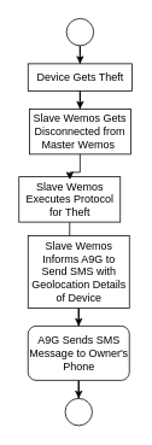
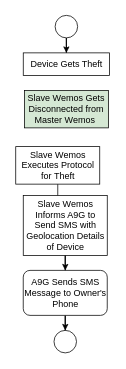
- <mxCell id="4" style="edgeStyle=orthogonalEdgeStyle;rounded=0;orthogonalLoop=1;jettySize=auto;html=1;" edge="1" parent="1" source="5" target="6"><mxGeometry relative="1" as="geometry" /></mxCell>
- <mxCell id="6" value="Slave Wemos Gets Disconnected from Master Wemos&amp;nbsp;" style="rounded=0;whiteSpace=wrap;html=1;" vertex="1" parent="1"><mxGeometry x="32" y="120" width="112" height="50" as="geometry" /></mxCell>
+ <mxCell id="6" value="Slave Wemos Gets Disconnected from Master Wemos&amp;nbsp;" style="rounded=0;whiteSpace=wrap;html=1;fillColor=#d5e8d4;" vertex="1" parent="1"><mxGeometry x="32" y="120" width="112" height="50" as="geometry" /></mxCell>
- <mxCell id="9" style="edgeStyle=orthogonalEdgeStyle;rounded=0;orthogonalLoop=1;jettySize=auto;html=1;entryX=0.502;entryY=0.063;entryDx=0;entryDy=0;entryPerimeter=0;" edge="1" parent="1" source="6" target="8"><mxGeometry relative="1" as="geometry" /></mxCell>
